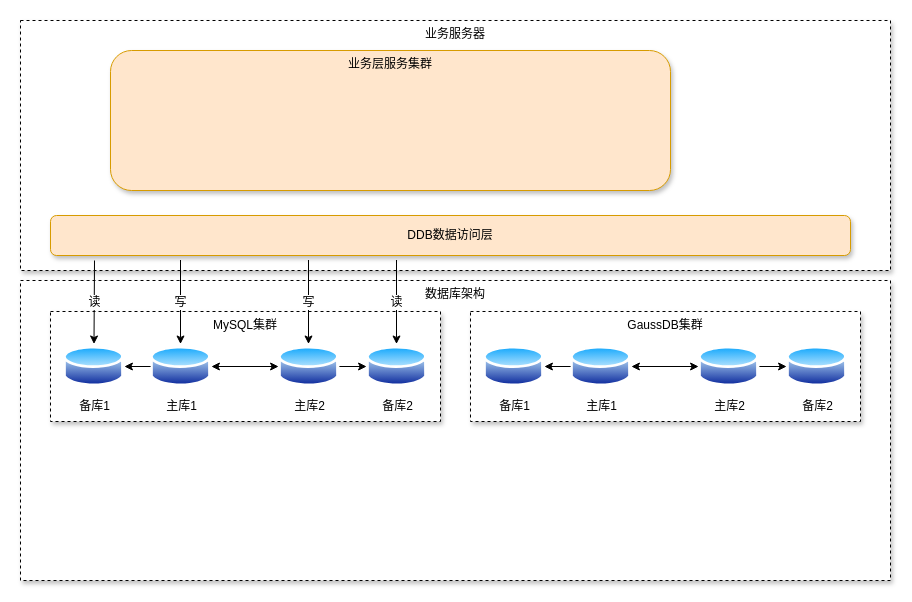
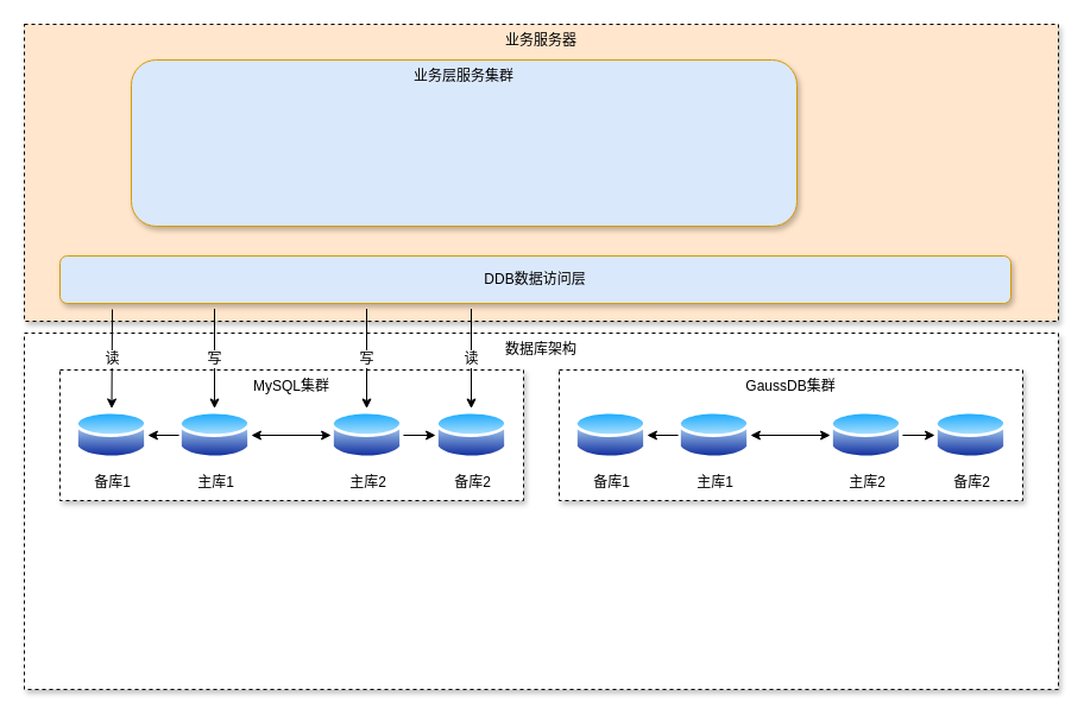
- <mxCell id="3" value="业务服务器" style="rounded=0;whiteSpace=wrap;html=1;align=center;shadow=1;verticalAlign=top;dashed=1;" vertex="1" parent="1"><mxGeometry x="20" y="20" width="870" height="250" as="geometry" /></mxCell>
+ <mxCell id="3" value="业务服务器" style="rounded=0;whiteSpace=wrap;html=1;align=center;shadow=1;verticalAlign=top;dashed=1;fillColor=#ffe6cc;" vertex="1" parent="1"><mxGeometry x="20" y="20" width="870" height="250" as="geometry" /></mxCell>
- <mxCell id="4" value="业务层服务集群" style="rounded=1;whiteSpace=wrap;html=1;shadow=1;strokeColor=#d79b00;fontFamily=Helvetica;fontSize=12;fillColor=#ffe6cc;verticalAlign=top;" vertex="1" parent="1"><mxGeometry x="110" y="50" width="560" height="140" as="geometry" /></mxCell>
+ <mxCell id="4" value="业务层服务集群" style="rounded=1;whiteSpace=wrap;html=1;shadow=1;strokeColor=#d79b00;fontFamily=Helvetica;fontSize=12;fillColor=#dae8fc;verticalAlign=top;" vertex="1" parent="1"><mxGeometry x="110" y="50" width="560" height="140" as="geometry" /></mxCell>
- <mxCell id="5" value="DDB数据访问层" style="rounded=1;whiteSpace=wrap;html=1;shadow=1;strokeColor=#d79b00;fontFamily=Helvetica;fontSize=12;fillColor=#ffe6cc;verticalAlign=middle;" vertex="1" parent="1"><mxGeometry x="50" y="215" width="800" height="40" as="geometry" /></mxCell>
+ <mxCell id="5" value="DDB数据访问层" style="rounded=1;whiteSpace=wrap;html=1;shadow=1;strokeColor=#d79b00;fontFamily=Helvetica;fontSize=12;fillColor=#dae8fc;verticalAlign=middle;" vertex="1" parent="1"><mxGeometry x="50" y="215" width="800" height="40" as="geometry" /></mxCell>
